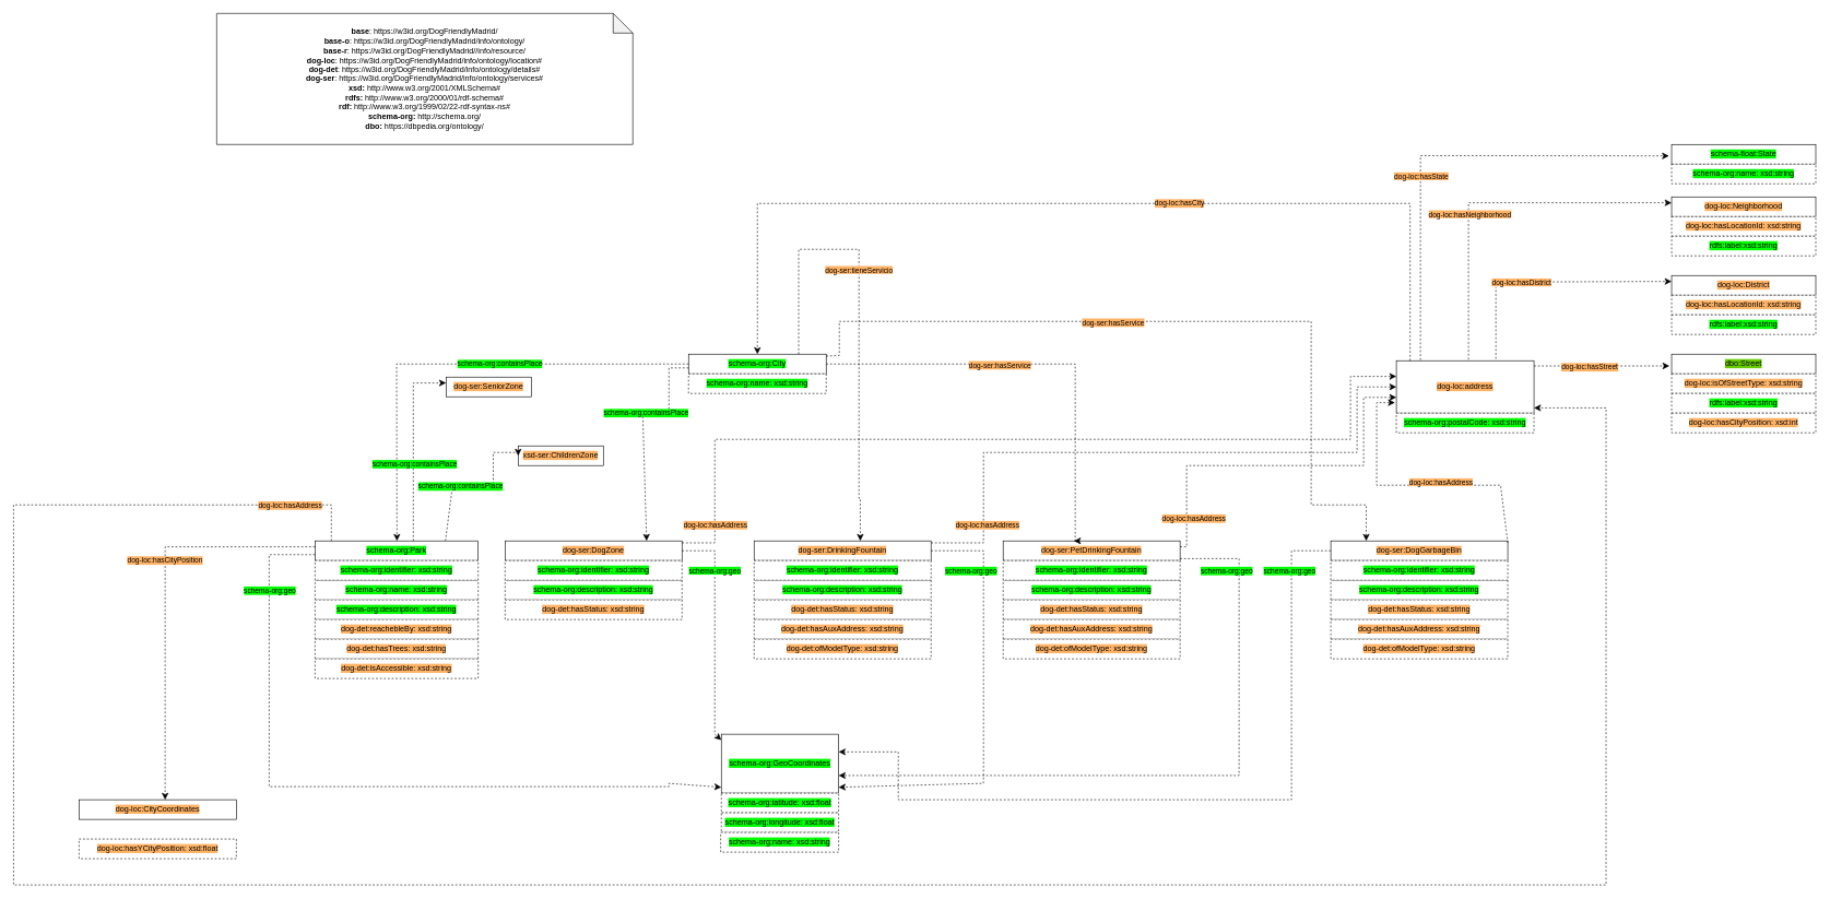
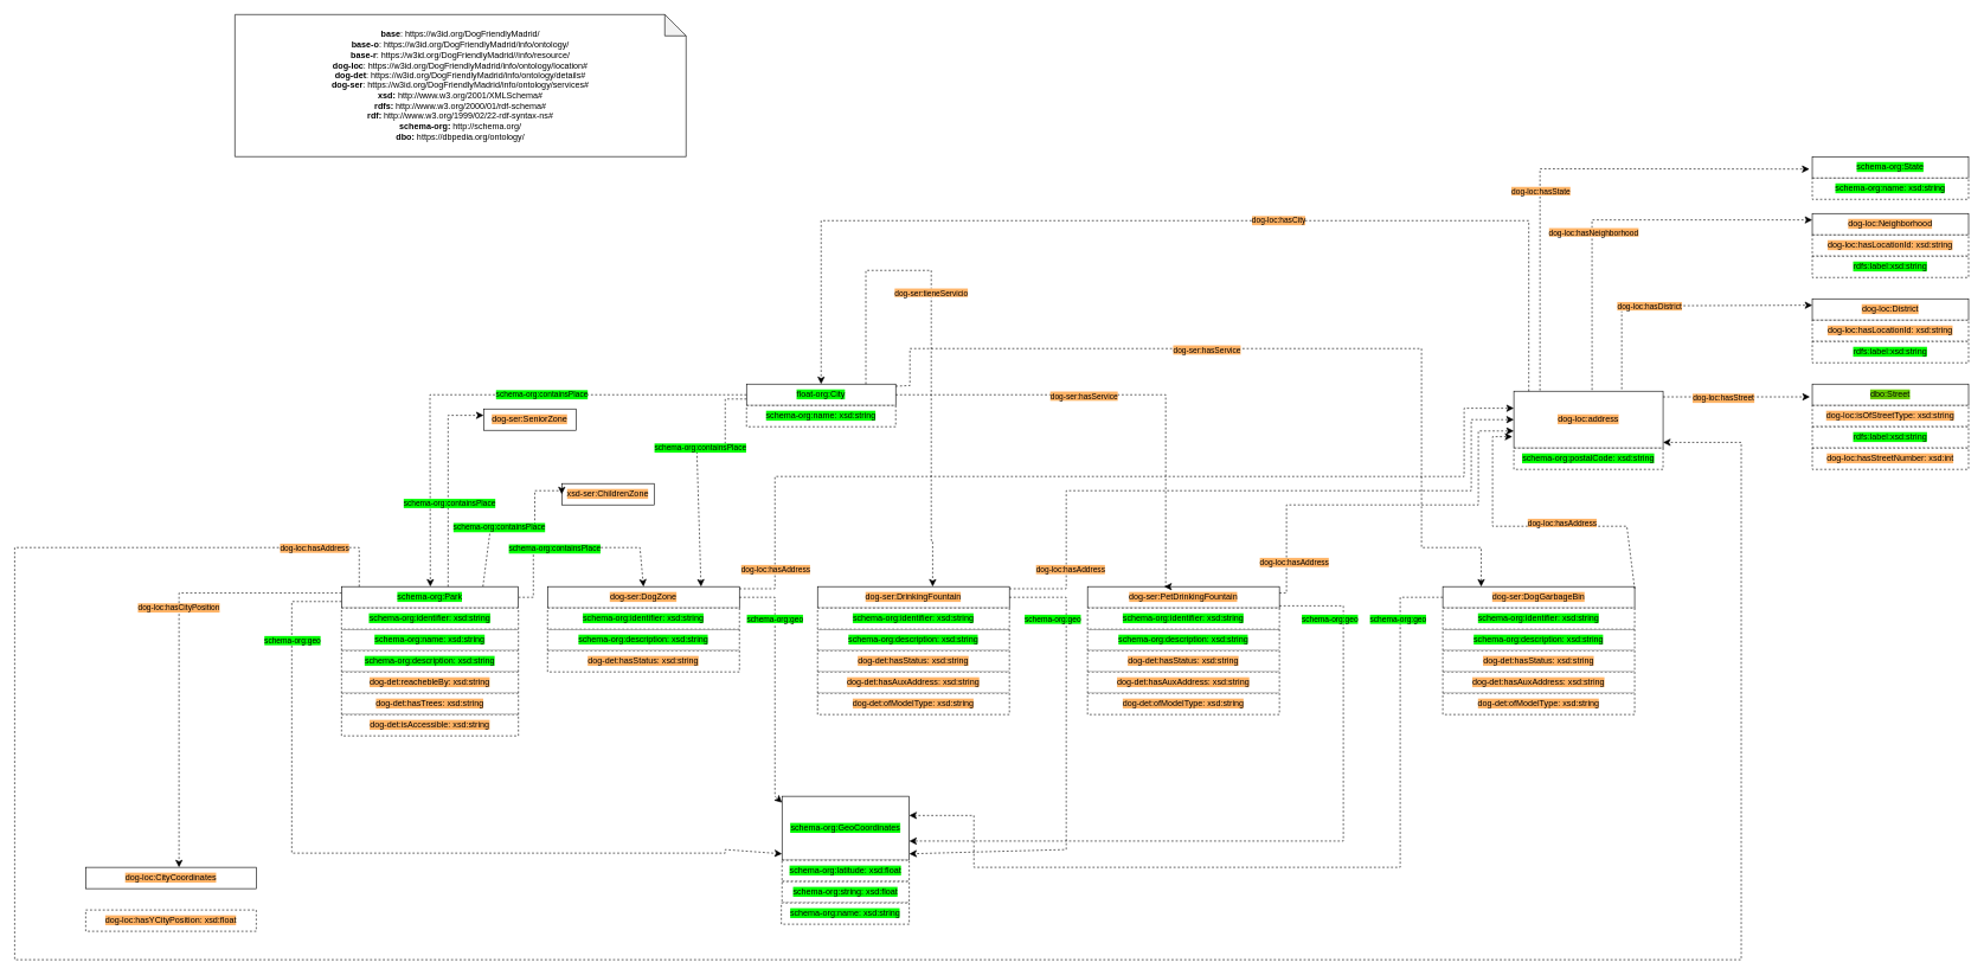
- <mxCell id="70" value="&lt;span style=&quot;background-color: rgb(0, 255, 0);&quot;&gt;schema-float:State&lt;/span&gt;" style="rounded=0;whiteSpace=wrap;html=1;snapToPoint=1;points=[[0.1,0],[0.2,0],[0.3,0],[0.4,0],[0.5,0],[0.6,0],[0.7,0],[0.8,0],[0.9,0],[0,0.1],[0,0.3],[0,0.5],[0,0.7],[0,0.9],[0.1,1],[0.2,1],[0.3,1],[0.4,1],[0.5,1],[0.6,1],[0.7,1],[0.8,1],[0.9,1],[1,0.1],[1,0.3],[1,0.5],[1,0.7],[1,0.9]];" parent="69" vertex="1"><mxGeometry width="220" height="30" as="geometry" /></mxCell>
+ <mxCell id="70" value="&lt;span style=&quot;background-color: rgb(0, 255, 0);&quot;&gt;schema-org:State&lt;/span&gt;" style="rounded=0;whiteSpace=wrap;html=1;snapToPoint=1;points=[[0.1,0],[0.2,0],[0.3,0],[0.4,0],[0.5,0],[0.6,0],[0.7,0],[0.8,0],[0.9,0],[0,0.1],[0,0.3],[0,0.5],[0,0.7],[0,0.9],[0.1,1],[0.2,1],[0.3,1],[0.4,1],[0.5,1],[0.6,1],[0.7,1],[0.8,1],[0.9,1],[1,0.1],[1,0.3],[1,0.5],[1,0.7],[1,0.9]];" parent="69" vertex="1"><mxGeometry width="220" height="30" as="geometry" /></mxCell>
- <mxCell id="3" value="&lt;span style=&quot;background-color: rgb(0, 255, 0);&quot;&gt;schema-org:City&lt;/span&gt;" style="rounded=0;whiteSpace=wrap;html=1;snapToPoint=1;points=[[0.1,0],[0.2,0],[0.3,0],[0.4,0],[0.5,0],[0.6,0],[0.7,0],[0.8,0],[0.9,0],[0,0.1],[0,0.3],[0,0.5],[0,0.7],[0,0.9],[0.1,1],[0.2,1],[0.3,1],[0.4,1],[0.5,1],[0.6,1],[0.7,1],[0.8,1],[0.9,1],[1,0.1],[1,0.3],[1,0.5],[1,0.7],[1,0.9]];" parent="1" vertex="1"><mxGeometry x="1050" y="540" width="210" height="30" as="geometry" /></mxCell>
+ <mxCell id="3" value="&lt;span style=&quot;background-color: rgb(0, 255, 0);&quot;&gt;float-org:City&lt;/span&gt;" style="rounded=0;whiteSpace=wrap;html=1;snapToPoint=1;points=[[0.1,0],[0.2,0],[0.3,0],[0.4,0],[0.5,0],[0.6,0],[0.7,0],[0.8,0],[0.9,0],[0,0.1],[0,0.3],[0,0.5],[0,0.7],[0,0.9],[0.1,1],[0.2,1],[0.3,1],[0.4,1],[0.5,1],[0.6,1],[0.7,1],[0.8,1],[0.9,1],[1,0.1],[1,0.3],[1,0.5],[1,0.7],[1,0.9]];" parent="1" vertex="1"><mxGeometry x="1050" y="540" width="210" height="30" as="geometry" /></mxCell>
- <mxCell id="68" value="&lt;span style=&quot;background-color: rgb(255, 179, 102);&quot;&gt;dog-loc:hasCityPosition: xsd:int&lt;/span&gt;" style="rounded=0;whiteSpace=wrap;html=1;snapToPoint=1;points=[[0.1,0],[0.2,0],[0.3,0],[0.4,0],[0.5,0],[0.6,0],[0.7,0],[0.8,0],[0.9,0],[0,0.1],[0,0.3],[0,0.5],[0,0.7],[0,0.9],[0.1,1],[0.2,1],[0.3,1],[0.4,1],[0.5,1],[0.6,1],[0.7,1],[0.8,1],[0.9,1],[1,0.1],[1,0.3],[1,0.5],[1,0.7],[1,0.9]];dashed=1;" vertex="1" parent="64"><mxGeometry y="90" width="220.0" height="30" as="geometry" /></mxCell>
+ <mxCell id="68" value="&lt;span style=&quot;background-color: rgb(255, 179, 102);&quot;&gt;dog-loc:hasStreetNumber: xsd:int&lt;/span&gt;" style="rounded=0;whiteSpace=wrap;html=1;snapToPoint=1;points=[[0.1,0],[0.2,0],[0.3,0],[0.4,0],[0.5,0],[0.6,0],[0.7,0],[0.8,0],[0.9,0],[0,0.1],[0,0.3],[0,0.5],[0,0.7],[0,0.9],[0.1,1],[0.2,1],[0.3,1],[0.4,1],[0.5,1],[0.6,1],[0.7,1],[0.8,1],[0.9,1],[1,0.1],[1,0.3],[1,0.5],[1,0.7],[1,0.9]];dashed=1;" vertex="1" parent="64"><mxGeometry y="90" width="220.0" height="30" as="geometry" /></mxCell>
+ <mxCell id="5" value="" style="endArrow=classic;html=1;endSize=8;dashed=1;arcSize=0;rounded=0;edgeStyle=orthogonalEdgeStyle;" parent="1" source="11" target="4" edge="1"><mxGeometry width="50" height="50" relative="1" as="geometry"><mxPoint x="660" y="710" as="sourcePoint" /><mxPoint x="834" y="710" as="targetPoint" /><Array as="points"><mxPoint x="750" y="840" /><mxPoint x="750" y="770" /><mxPoint x="900" y="770" /></Array></mxGeometry></mxCell>
+ <mxCell id="6" value="&lt;div&gt;schema-org:containsPlace&lt;/div&gt;" style="edgeLabel;html=1;align=center;verticalAlign=middle;resizable=0;points=[];labelBackgroundColor=#00FF00;" parent="5" vertex="1" connectable="0"><mxGeometry x="-0.191" y="-1" relative="1" as="geometry"><mxPoint as="offset" /></mxGeometry></mxCell>
- <mxCell id="43" value="&lt;span style=&quot;background-color: rgb(0, 255, 0);&quot;&gt;schema-org:longitude: xsd:float&lt;/span&gt;" style="rounded=0;whiteSpace=wrap;html=1;snapToPoint=1;points=[[0.1,0],[0.2,0],[0.3,0],[0.4,0],[0.5,0],[0.6,0],[0.7,0],[0.8,0],[0.9,0],[0,0.1],[0,0.3],[0,0.5],[0,0.7],[0,0.9],[0.1,1],[0.2,1],[0.3,1],[0.4,1],[0.5,1],[0.6,1],[0.7,1],[0.8,1],[0.9,1],[1,0.1],[1,0.3],[1,0.5],[1,0.7],[1,0.9]];dashed=1;" parent="1" vertex="1"><mxGeometry x="1100" y="1240" width="179" height="30" as="geometry" /></mxCell>
+ <mxCell id="43" value="&lt;span style=&quot;background-color: rgb(0, 255, 0);&quot;&gt;schema-org:string: xsd:float&lt;/span&gt;" style="rounded=0;whiteSpace=wrap;html=1;snapToPoint=1;points=[[0.1,0],[0.2,0],[0.3,0],[0.4,0],[0.5,0],[0.6,0],[0.7,0],[0.8,0],[0.9,0],[0,0.1],[0,0.3],[0,0.5],[0,0.7],[0,0.9],[0.1,1],[0.2,1],[0.3,1],[0.4,1],[0.5,1],[0.6,1],[0.7,1],[0.8,1],[0.9,1],[1,0.1],[1,0.3],[1,0.5],[1,0.7],[1,0.9]];dashed=1;" parent="1" vertex="1"><mxGeometry x="1100" y="1240" width="179" height="30" as="geometry" /></mxCell>
